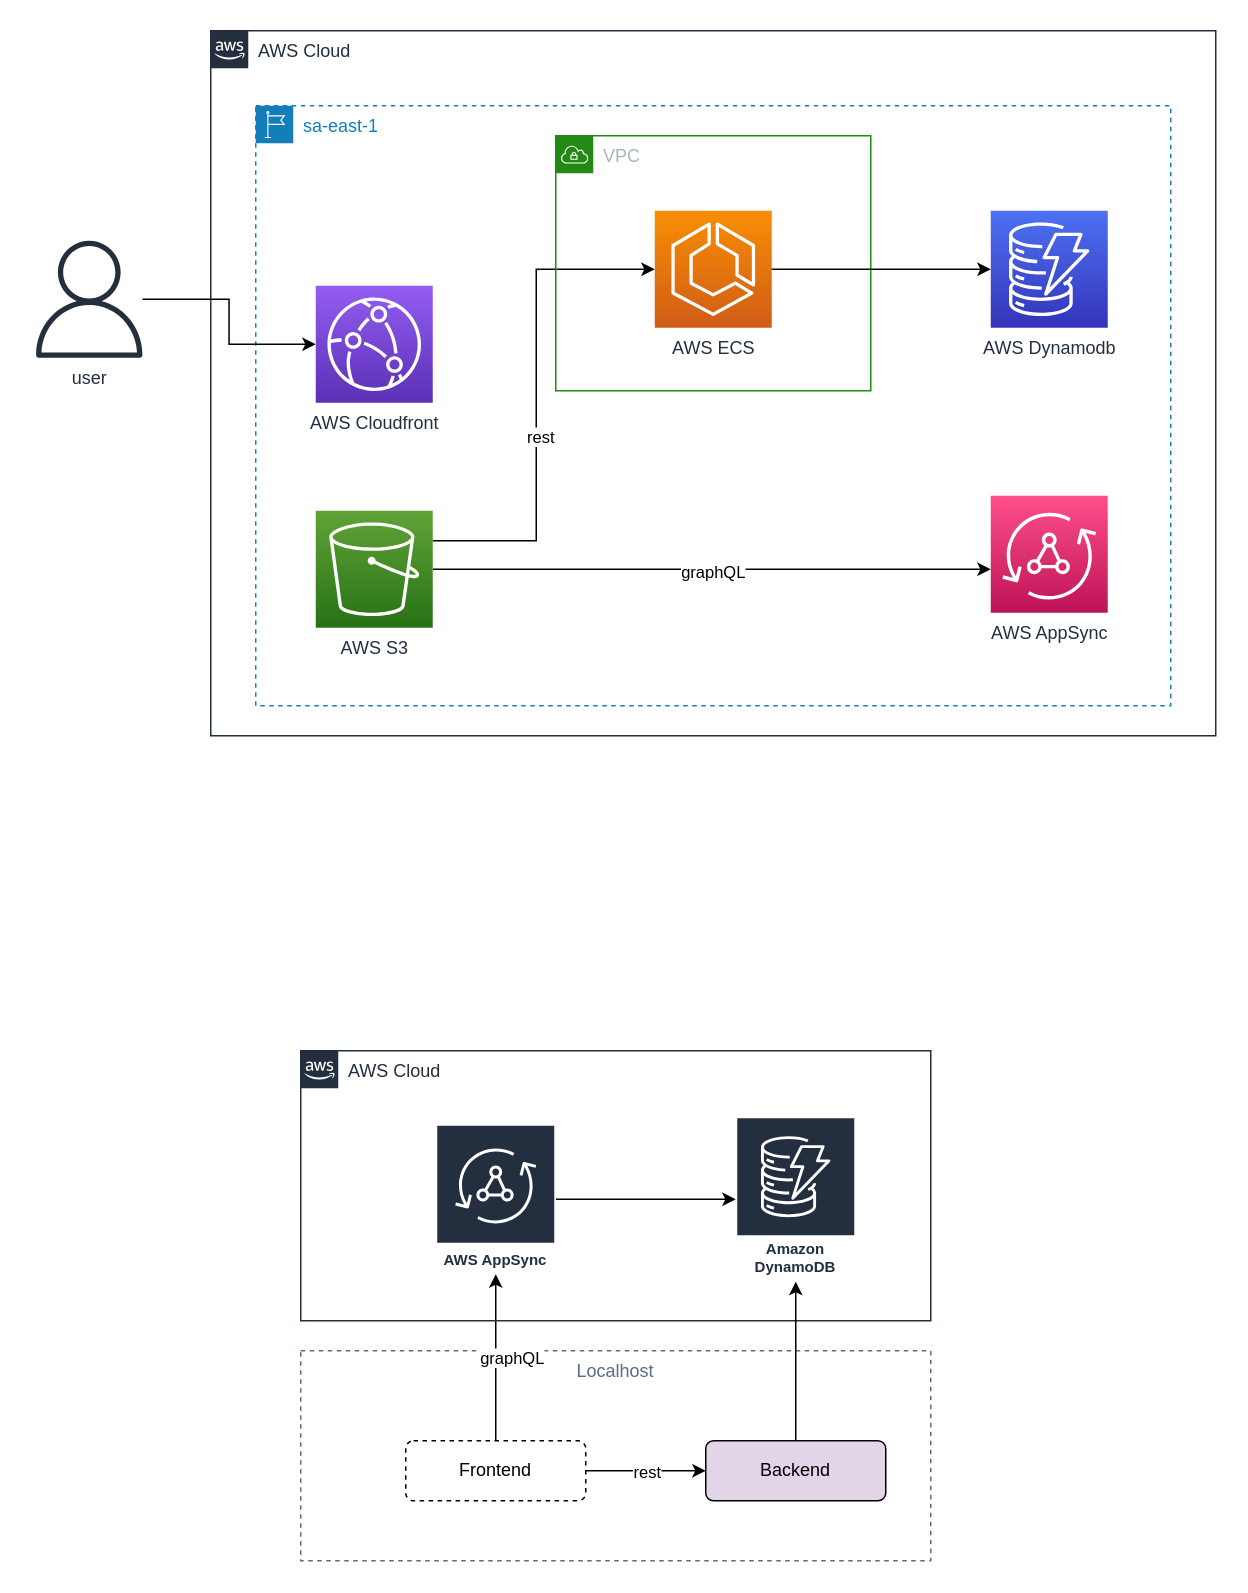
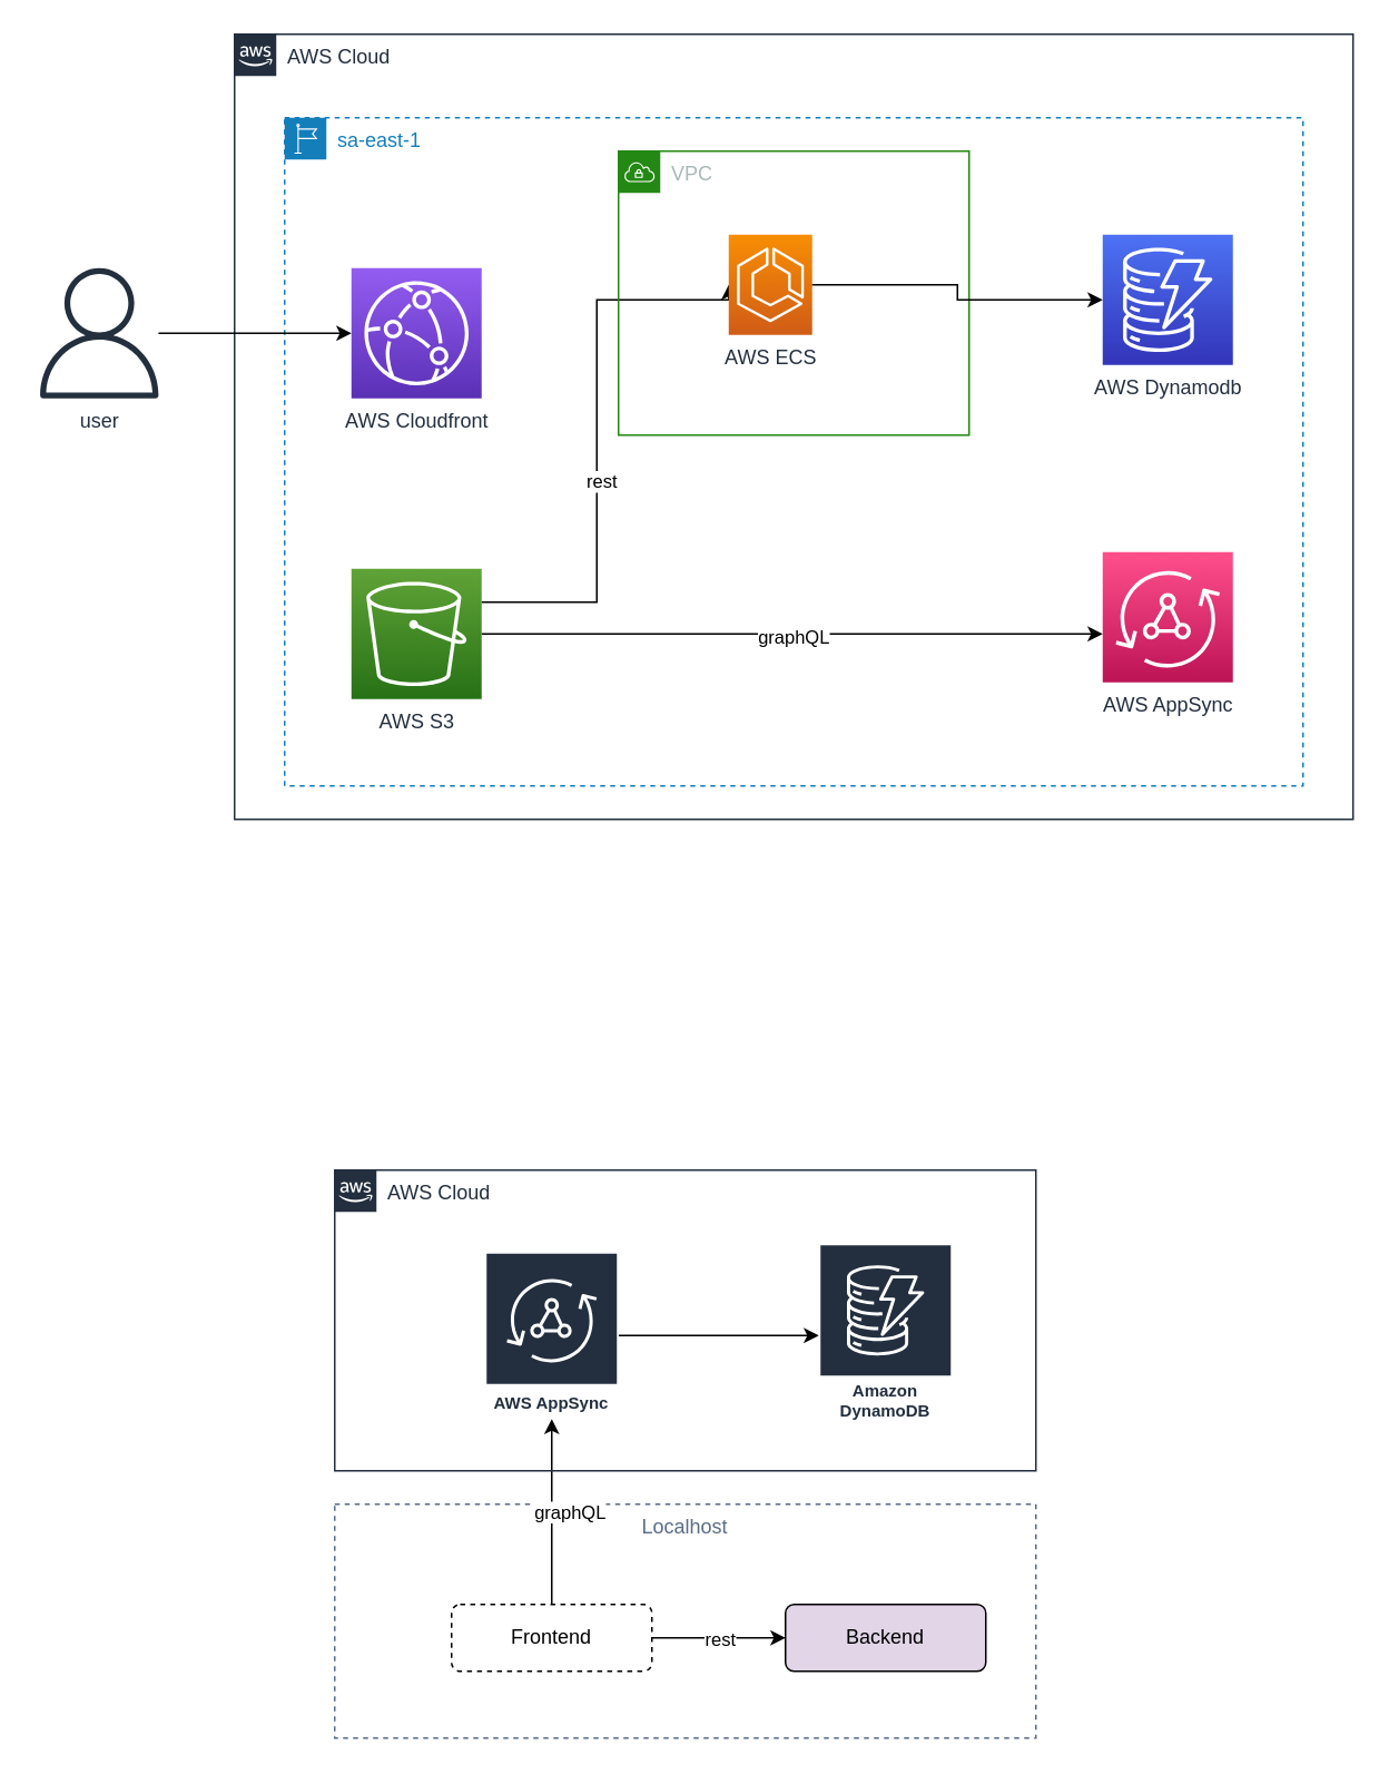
- <mxCell id="22" value="AWS ECS" style="sketch=0;points=[[0,0,0],[0.25,0,0],[0.5,0,0],[0.75,0,0],[1,0,0],[0,1,0],[0.25,1,0],[0.5,1,0],[0.75,1,0],[1,1,0],[0,0.25,0],[0,0.5,0],[0,0.75,0],[1,0.25,0],[1,0.5,0],[1,0.75,0]];outlineConnect=0;fontColor=#232F3E;gradientColor=#F78E04;gradientDirection=north;fillColor=#D05C17;strokeColor=#ffffff;dashed=0;verticalLabelPosition=bottom;verticalAlign=top;align=center;html=1;fontSize=12;fontStyle=0;aspect=fixed;shape=mxgraph.aws4.resourceIcon;resIcon=mxgraph.aws4.ecs;" vertex="1" parent="21"><mxGeometry x="66" y="50" width="78" height="78" as="geometry" /></mxCell>
+ <mxCell id="22" value="AWS ECS" style="sketch=0;points=[[0,0,0],[0.25,0,0],[0.5,0,0],[0.75,0,0],[1,0,0],[0,1,0],[0.25,1,0],[0.5,1,0],[0.75,1,0],[1,1,0],[0,0.25,0],[0,0.5,0],[0,0.75,0],[1,0.25,0],[1,0.5,0],[1,0.75,0]];outlineConnect=0;fontColor=#232F3E;gradientColor=#F78E04;gradientDirection=north;fillColor=#D05C17;strokeColor=#ffffff;dashed=0;verticalLabelPosition=bottom;verticalAlign=top;align=center;html=1;fontSize=12;fontStyle=0;aspect=fixed;shape=mxgraph.aws4.resourceIcon;resIcon=mxgraph.aws4.ecs;" vertex="1" parent="21"><mxGeometry x="66" y="50" width="50" height="60" as="geometry" /></mxCell>
- <mxCell id="15" value="AWS Cloudfront" style="sketch=0;points=[[0,0,0],[0.25,0,0],[0.5,0,0],[0.75,0,0],[1,0,0],[0,1,0],[0.25,1,0],[0.5,1,0],[0.75,1,0],[1,1,0],[0,0.25,0],[0,0.5,0],[0,0.75,0],[1,0.25,0],[1,0.5,0],[1,0.75,0]];outlineConnect=0;fontColor=#232F3E;gradientColor=#945DF2;gradientDirection=north;fillColor=#5A30B5;strokeColor=#ffffff;dashed=0;verticalLabelPosition=bottom;verticalAlign=top;align=center;html=1;fontSize=12;fontStyle=0;aspect=fixed;shape=mxgraph.aws4.resourceIcon;resIcon=mxgraph.aws4.cloudfront;" vertex="1" parent="14"><mxGeometry x="40" y="120" width="78" height="78" as="geometry" /></mxCell>
+ <mxCell id="15" value="AWS Cloudfront" style="sketch=0;points=[[0,0,0],[0.25,0,0],[0.5,0,0],[0.75,0,0],[1,0,0],[0,1,0],[0.25,1,0],[0.5,1,0],[0.75,1,0],[1,1,0],[0,0.25,0],[0,0.5,0],[0,0.75,0],[1,0.25,0],[1,0.5,0],[1,0.75,0]];outlineConnect=0;fontColor=#232F3E;gradientColor=#945DF2;gradientDirection=north;fillColor=#5A30B5;strokeColor=#ffffff;dashed=0;verticalLabelPosition=bottom;verticalAlign=top;align=center;html=1;fontSize=12;fontStyle=0;aspect=fixed;shape=mxgraph.aws4.resourceIcon;resIcon=mxgraph.aws4.cloudfront;" vertex="1" parent="14"><mxGeometry x="40" y="90" width="78" height="78" as="geometry" /></mxCell>
- <mxCell id="11" style="edgeStyle=orthogonalEdgeStyle;rounded=0;orthogonalLoop=1;jettySize=auto;html=1;" parent="1" source="12" target="10" edge="1"><mxGeometry relative="1" as="geometry" /></mxCell>
